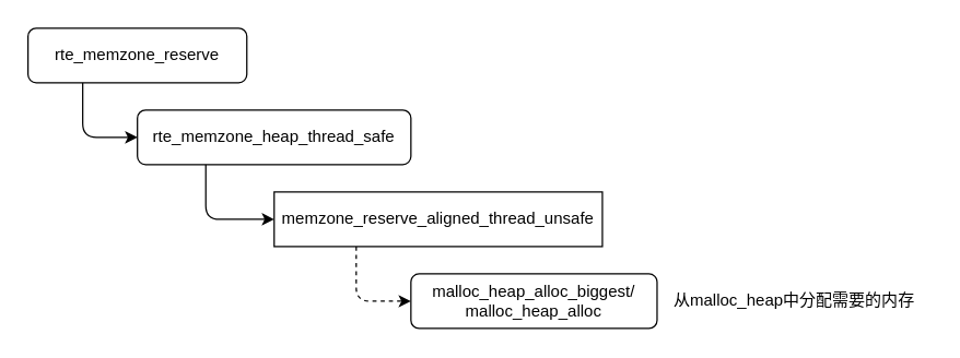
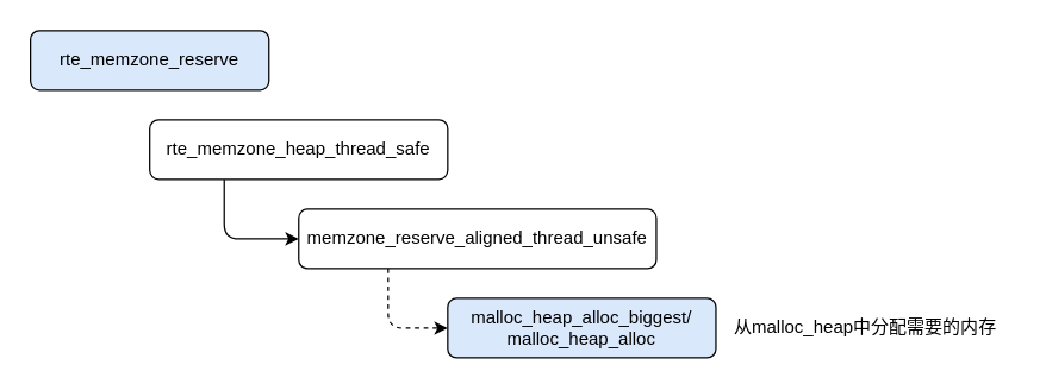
- <mxCell id="3" value="rte_memzone_reserve" style="rounded=1;whiteSpace=wrap;html=1;" vertex="1" parent="1"><mxGeometry x="20" y="20" width="160" height="40" as="geometry" /></mxCell>
+ <mxCell id="3" value="rte_memzone_reserve" style="rounded=1;whiteSpace=wrap;html=1;fillColor=#dae8fc;" vertex="1" parent="1"><mxGeometry x="20" y="20" width="160" height="40" as="geometry" /></mxCell>
- <mxCell id="2" style="edgeStyle=orthogonalEdgeStyle;rounded=1;orthogonalLoop=1;jettySize=auto;html=1;exitX=0.25;exitY=1;exitDx=0;exitDy=0;entryX=0;entryY=0.5;entryDx=0;entryDy=0;curved=0;" edge="1" parent="1" source="3" target="5"><mxGeometry relative="1" as="geometry" /></mxCell>
- <mxCell id="7" value="memzone_reserve_aligned_thread_unsafe" style="whiteSpace=wrap;html=1;rounded=0;" vertex="1" parent="1"><mxGeometry x="200" y="140" width="240" height="40" as="geometry" /></mxCell>
+ <mxCell id="7" value="memzone_reserve_aligned_thread_unsafe" style="rounded=1;whiteSpace=wrap;html=1;" vertex="1" parent="1"><mxGeometry x="200" y="140" width="240" height="40" as="geometry" /></mxCell>
- <mxCell id="8" value="malloc_heap_alloc_biggest/&lt;br&gt;malloc_heap_alloc" style="rounded=1;whiteSpace=wrap;html=1;" vertex="1" parent="1"><mxGeometry x="300" y="200" width="180" height="40" as="geometry" /></mxCell>
+ <mxCell id="8" value="malloc_heap_alloc_biggest/&lt;br&gt;malloc_heap_alloc" style="rounded=1;whiteSpace=wrap;html=1;fillColor=#dae8fc;" vertex="1" parent="1"><mxGeometry x="300" y="200" width="180" height="40" as="geometry" /></mxCell>
